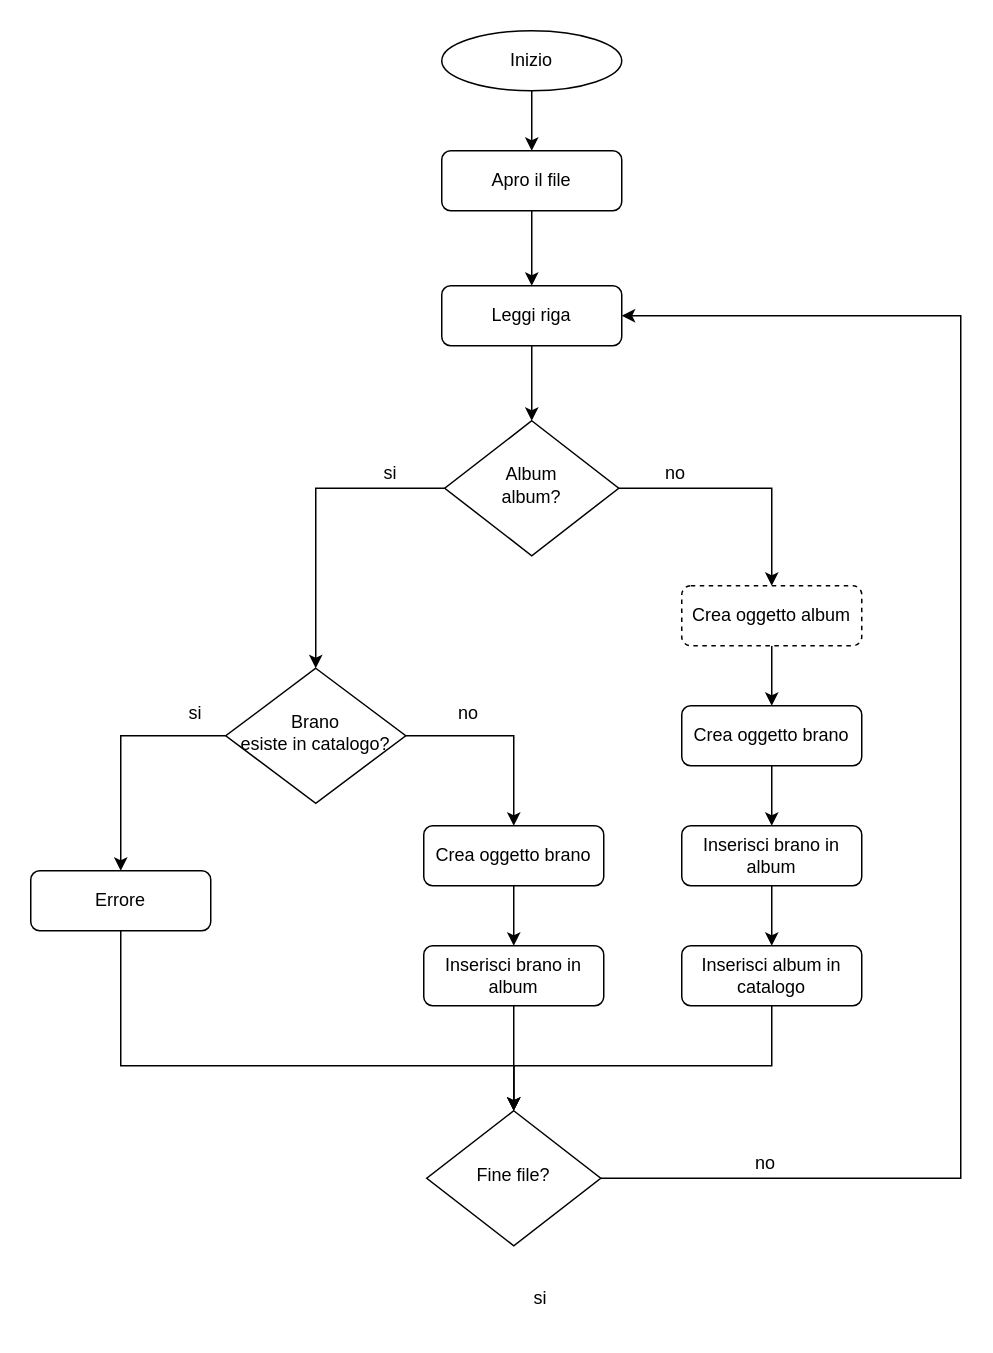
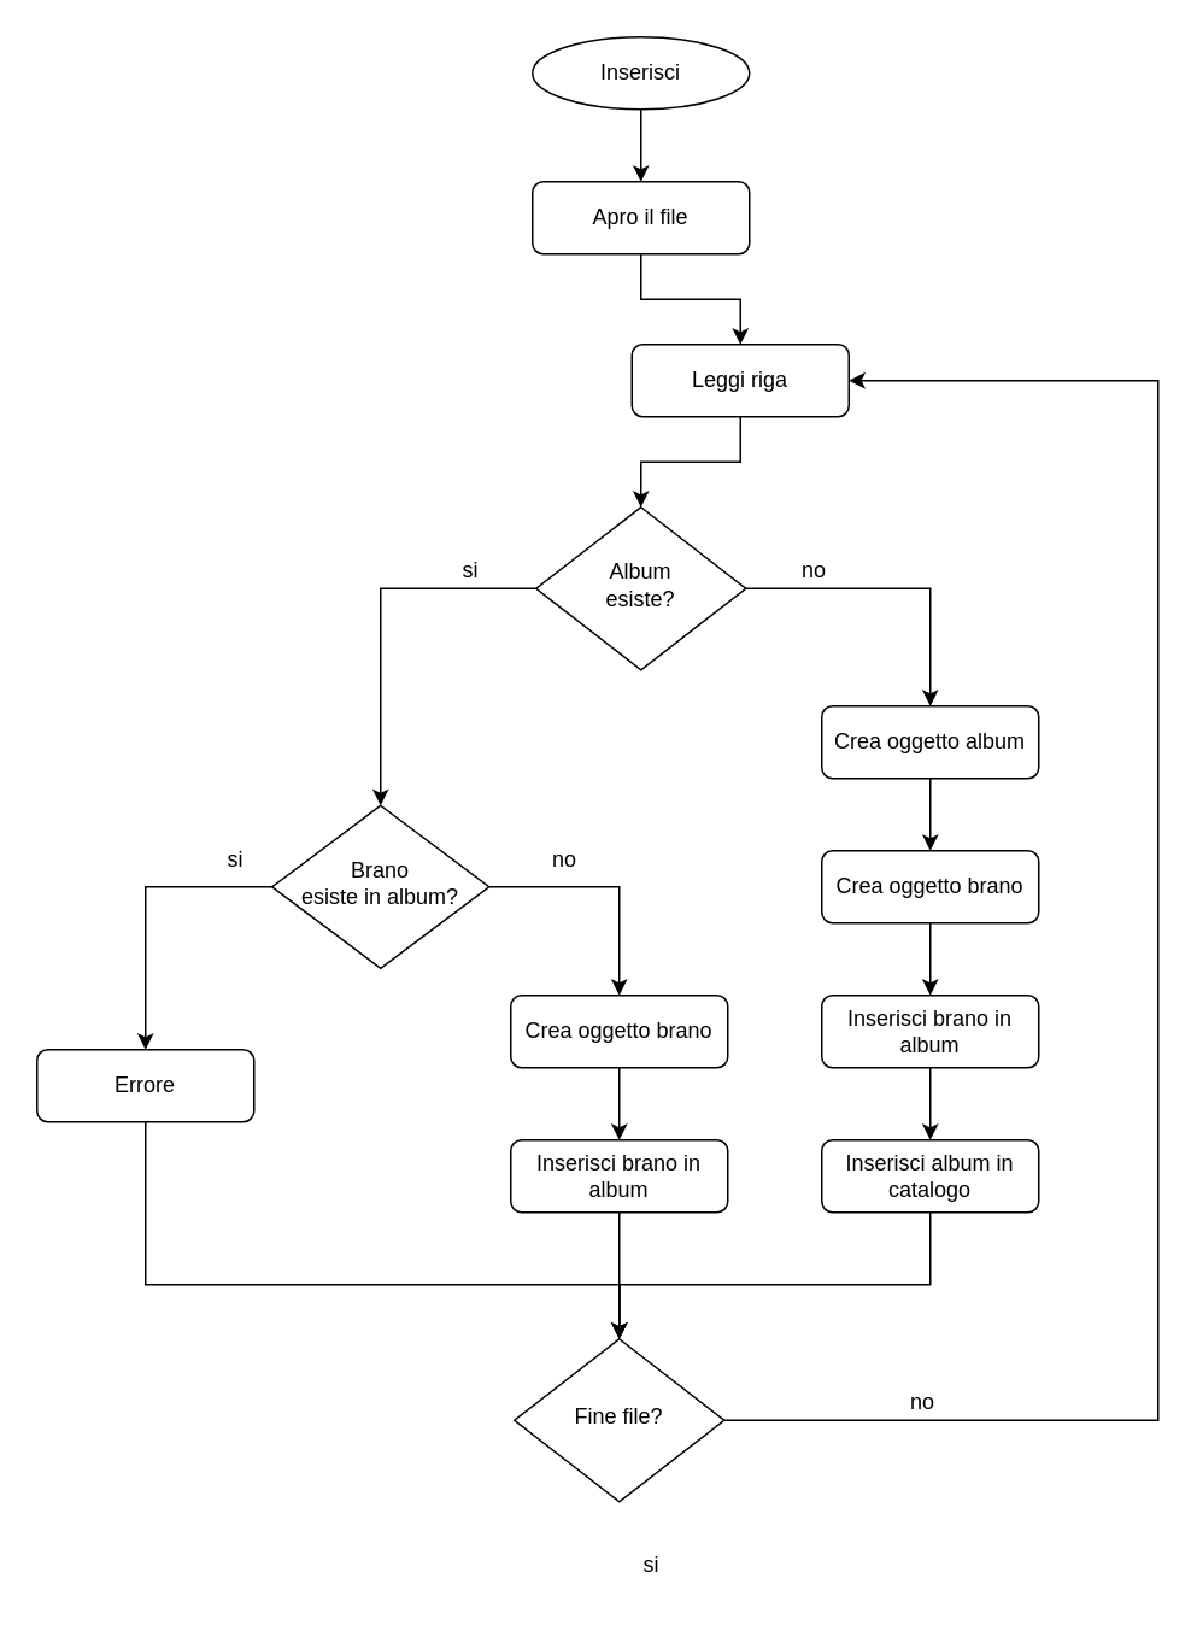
- <mxCell id="30" value="Inizio" style="ellipse;whiteSpace=wrap;html=1;" vertex="1" parent="1"><mxGeometry x="294" y="20" width="120" height="40" as="geometry" /></mxCell>
+ <mxCell id="30" value="Inserisci" style="ellipse;whiteSpace=wrap;html=1;" vertex="1" parent="1"><mxGeometry x="294" y="20" width="120" height="40" as="geometry" /></mxCell>
- <mxCell id="10" value="Leggi riga" style="rounded=1;whiteSpace=wrap;html=1;" vertex="1" parent="1"><mxGeometry x="294" y="190" width="120" height="40" as="geometry" /></mxCell>
+ <mxCell id="10" value="Leggi riga" style="rounded=1;whiteSpace=wrap;html=1;" vertex="1" parent="1"><mxGeometry x="349" y="190" width="120" height="40" as="geometry" /></mxCell>
- <mxCell id="6" value="&lt;div&gt;Album&lt;/div&gt;&lt;div&gt;album?&lt;br&gt;&lt;/div&gt;" style="rhombus;whiteSpace=wrap;html=1;shadow=0;fontFamily=Helvetica;fontSize=12;align=center;strokeWidth=1;spacing=6;spacingTop=-4;" parent="1" vertex="1"><mxGeometry x="296" y="280" width="116" height="90" as="geometry" /></mxCell>
+ <mxCell id="6" value="&lt;div&gt;Album&lt;/div&gt;&lt;div&gt;esiste?&lt;br&gt;&lt;/div&gt;" style="rhombus;whiteSpace=wrap;html=1;shadow=0;fontFamily=Helvetica;fontSize=12;align=center;strokeWidth=1;spacing=6;spacingTop=-4;" parent="1" vertex="1"><mxGeometry x="296" y="280" width="116" height="90" as="geometry" /></mxCell>
- <mxCell id="8" value="Crea oggetto album" style="rounded=1;whiteSpace=wrap;html=1;fontSize=12;glass=0;strokeWidth=1;shadow=0;dashed=1;" parent="1" vertex="1"><mxGeometry x="454" y="390" width="120" height="40" as="geometry" /></mxCell>
+ <mxCell id="8" value="Crea oggetto album" style="rounded=1;whiteSpace=wrap;html=1;fontSize=12;glass=0;strokeWidth=1;shadow=0;" parent="1" vertex="1"><mxGeometry x="454" y="390" width="120" height="40" as="geometry" /></mxCell>
- <mxCell id="21" value="&lt;div&gt;Brano&lt;/div&gt;&lt;div&gt;esiste in catalogo?&lt;br&gt;&lt;/div&gt;" style="rhombus;whiteSpace=wrap;html=1;shadow=0;fontFamily=Helvetica;fontSize=12;align=center;strokeWidth=1;spacing=6;spacingTop=-4;" vertex="1" parent="1"><mxGeometry x="150" y="445" width="120" height="90" as="geometry" /></mxCell>
+ <mxCell id="21" value="&lt;div&gt;Brano&lt;/div&gt;&lt;div&gt;esiste in album?&lt;br&gt;&lt;/div&gt;" style="rhombus;whiteSpace=wrap;html=1;shadow=0;fontFamily=Helvetica;fontSize=12;align=center;strokeWidth=1;spacing=6;spacingTop=-4;" vertex="1" parent="1"><mxGeometry x="150" y="445" width="120" height="90" as="geometry" /></mxCell>
